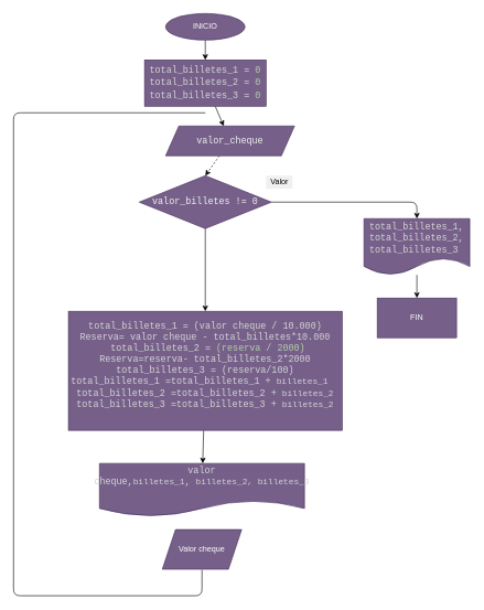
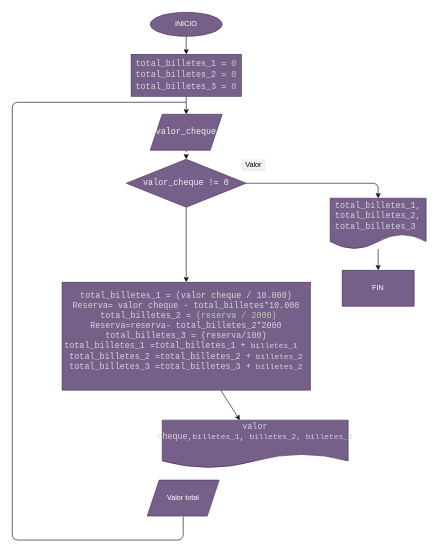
- <mxCell id="13" value="&lt;div style=&quot;font-family: &amp;#34;consolas&amp;#34; , &amp;#34;courier new&amp;#34; , monospace ; font-size: 14px ; line-height: 19px&quot;&gt;&lt;font color=&quot;#f0f0f0&quot;&gt;valor_cheque&lt;/font&gt;&lt;/div&gt;" style="shape=parallelogram;perimeter=parallelogramPerimeter;whiteSpace=wrap;html=1;fixedSize=1;labelBackgroundColor=none;fillColor=#76608a;fontColor=#ffffff;strokeColor=#432D57;" vertex="1" parent="1"><mxGeometry x="250" y="190" width="195" height="45" as="geometry" /></mxCell>
+ <mxCell id="13" value="&lt;div style=&quot;font-family: &amp;#34;consolas&amp;#34; , &amp;#34;courier new&amp;#34; , monospace ; font-size: 14px ; line-height: 19px&quot;&gt;&lt;font color=&quot;#f0f0f0&quot;&gt;valor_cheque&lt;/font&gt;&lt;/div&gt;" style="shape=parallelogram;perimeter=parallelogramPerimeter;whiteSpace=wrap;html=1;fixedSize=1;labelBackgroundColor=none;fillColor=#76608a;fontColor=#ffffff;strokeColor=#432D57;" vertex="1" parent="1"><mxGeometry x="250" y="190" width="120" height="60" as="geometry" /></mxCell>
- <mxCell id="8" value="&lt;span style=&quot;color: rgb(240 , 240 , 240) ; font-family: &amp;#34;consolas&amp;#34; , &amp;#34;courier new&amp;#34; , monospace ; font-size: 14px&quot;&gt;valor_billetes != 0&lt;/span&gt;" style="rhombus;whiteSpace=wrap;html=1;fillColor=#76608a;strokeColor=#432D57;fontColor=#ffffff;" vertex="1" parent="1"><mxGeometry x="210" y="265" width="200" height="80" as="geometry" /></mxCell>
+ <mxCell id="8" value="&lt;span style=&quot;color: rgb(240 , 240 , 240) ; font-family: &amp;#34;consolas&amp;#34; , &amp;#34;courier new&amp;#34; , monospace ; font-size: 14px&quot;&gt;valor_cheque != 0&lt;/span&gt;" style="rhombus;whiteSpace=wrap;html=1;fillColor=#76608a;strokeColor=#432D57;fontColor=#ffffff;" vertex="1" parent="1"><mxGeometry x="210" y="265" width="200" height="80" as="geometry" /></mxCell>
- <mxCell id="16" value="&lt;span style=&quot;color: rgb(212 , 212 , 212) ; font-family: &amp;#34;consolas&amp;#34; , &amp;#34;courier new&amp;#34; , monospace ; font-size: 14px&quot;&gt;valor cheque,&lt;/span&gt;&lt;span style=&quot;font-family: &amp;#34;consolas&amp;#34; , &amp;#34;courier new&amp;#34; , monospace ; color: rgb(212 , 212 , 212)&quot;&gt;&lt;font style=&quot;font-size: 13px&quot;&gt;billetes_1&lt;/font&gt;&lt;font style=&quot;font-size: 14px&quot;&gt;,&amp;nbsp;&lt;/font&gt;&lt;/span&gt;&lt;span style=&quot;font-family: &amp;#34;consolas&amp;#34; , &amp;#34;courier new&amp;#34; , monospace ; color: rgb(212 , 212 , 212)&quot;&gt;&lt;font style=&quot;font-size: 13px&quot;&gt;billetes_2,&amp;nbsp;&lt;/font&gt;&lt;/span&gt;&lt;span style=&quot;font-family: &amp;#34;consolas&amp;#34; , &amp;#34;courier new&amp;#34; , monospace ; color: rgb(212 , 212 , 212)&quot;&gt;&lt;font style=&quot;font-size: 13px&quot;&gt;billetes_3&lt;/font&gt;&lt;/span&gt;&lt;span style=&quot;color: rgb(212 , 212 , 212) ; font-family: &amp;#34;consolas&amp;#34; , &amp;#34;courier new&amp;#34; , monospace ; font-size: 14px&quot;&gt;&lt;br&gt;&amp;nbsp;&lt;/span&gt;" style="shape=document;whiteSpace=wrap;html=1;boundedLbl=1;fillColor=#76608a;strokeColor=#432D57;fontColor=#ffffff;" vertex="1" parent="1"><mxGeometry x="150" y="700" width="310" height="80" as="geometry" /></mxCell>
+ <mxCell id="16" value="&lt;span style=&quot;color: rgb(212 , 212 , 212) ; font-family: &amp;#34;consolas&amp;#34; , &amp;#34;courier new&amp;#34; , monospace ; font-size: 14px&quot;&gt;valor cheque,&lt;/span&gt;&lt;span style=&quot;font-family: &amp;#34;consolas&amp;#34; , &amp;#34;courier new&amp;#34; , monospace ; color: rgb(212 , 212 , 212)&quot;&gt;&lt;font style=&quot;font-size: 13px&quot;&gt;billetes_1&lt;/font&gt;&lt;font style=&quot;font-size: 14px&quot;&gt;,&amp;nbsp;&lt;/font&gt;&lt;/span&gt;&lt;span style=&quot;font-family: &amp;#34;consolas&amp;#34; , &amp;#34;courier new&amp;#34; , monospace ; color: rgb(212 , 212 , 212)&quot;&gt;&lt;font style=&quot;font-size: 13px&quot;&gt;billetes_2,&amp;nbsp;&lt;/font&gt;&lt;/span&gt;&lt;span style=&quot;font-family: &amp;#34;consolas&amp;#34; , &amp;#34;courier new&amp;#34; , monospace ; color: rgb(212 , 212 , 212)&quot;&gt;&lt;font style=&quot;font-size: 13px&quot;&gt;billetes_3&lt;/font&gt;&lt;/span&gt;&lt;span style=&quot;color: rgb(212 , 212 , 212) ; font-family: &amp;#34;consolas&amp;#34; , &amp;#34;courier new&amp;#34; , monospace ; font-size: 14px&quot;&gt;&lt;br&gt;&amp;nbsp;&lt;/span&gt;" style="shape=document;whiteSpace=wrap;html=1;boundedLbl=1;fillColor=#76608a;strokeColor=#432D57;fontColor=#ffffff;" vertex="1" parent="1"><mxGeometry x="270" y="700" width="310" height="80" as="geometry" /></mxCell>
- <mxCell id="17" value="Valor cheque" style="shape=parallelogram;perimeter=parallelogramPerimeter;whiteSpace=wrap;html=1;fixedSize=1;fillColor=#76608a;strokeColor=#432D57;fontColor=#ffffff;" vertex="1" parent="1"><mxGeometry x="245" y="800" width="120" height="60" as="geometry" /></mxCell>
+ <mxCell id="17" value="Valor total" style="shape=parallelogram;perimeter=parallelogramPerimeter;whiteSpace=wrap;html=1;fixedSize=1;fillColor=#76608a;strokeColor=#432D57;fontColor=#ffffff;" vertex="1" parent="1"><mxGeometry x="245" y="800" width="120" height="60" as="geometry" /></mxCell>
